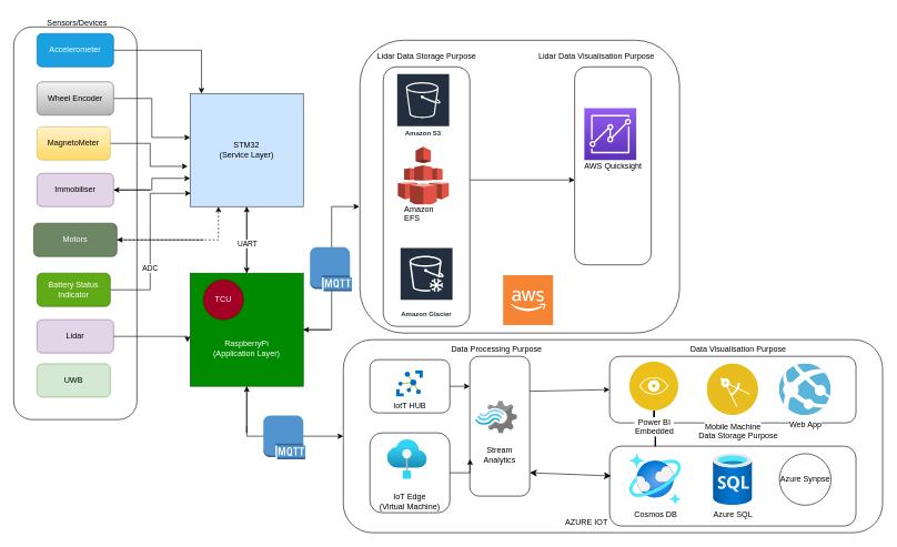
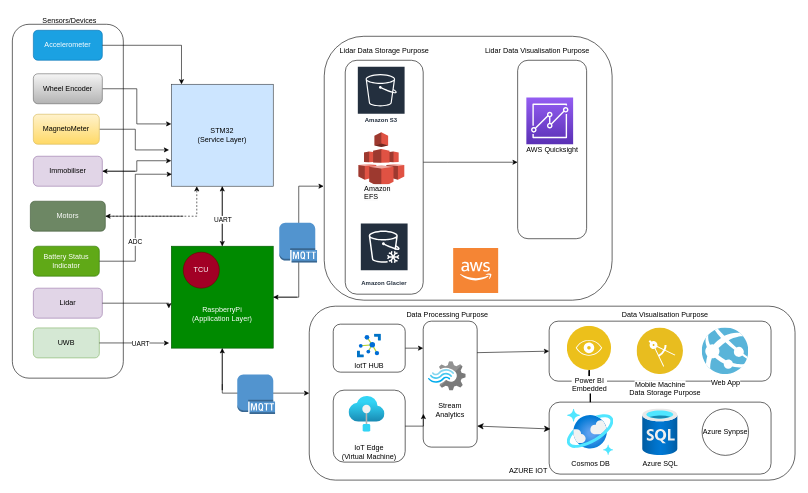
+ <mxCell id="20" style="edgeStyle=orthogonalEdgeStyle;rounded=0;orthogonalLoop=1;jettySize=auto;html=1;entryX=-0.021;entryY=0.95;entryDx=0;entryDy=0;entryPerimeter=0;" parent="1" source="18" target="15" edge="1"><mxGeometry relative="1" as="geometry" /></mxCell>
+ <mxCell id="21" value="UART" style="edgeLabel;html=1;align=center;verticalAlign=middle;resizable=0;points=[];" parent="20" vertex="1" connectable="0"><mxGeometry x="0.206" y="-1" relative="1" as="geometry"><mxPoint x="-1" as="offset" /></mxGeometry></mxCell>
